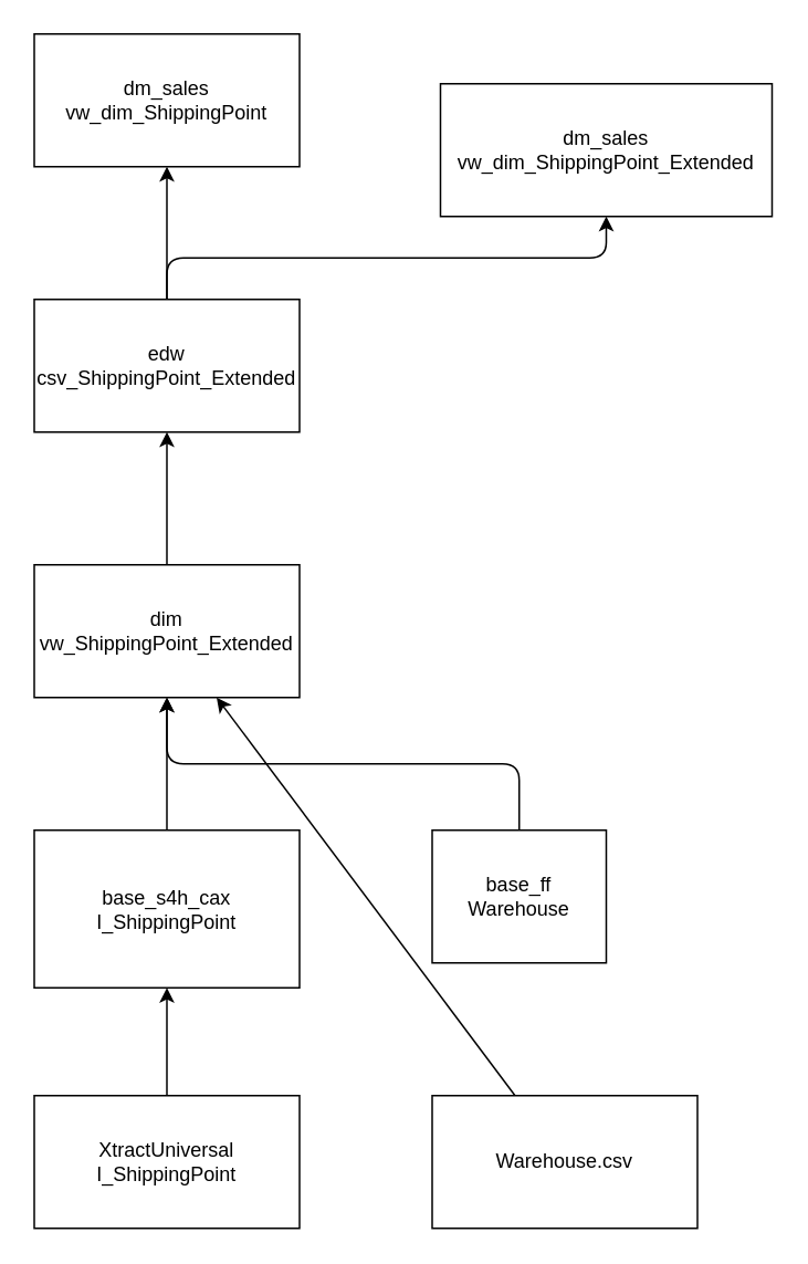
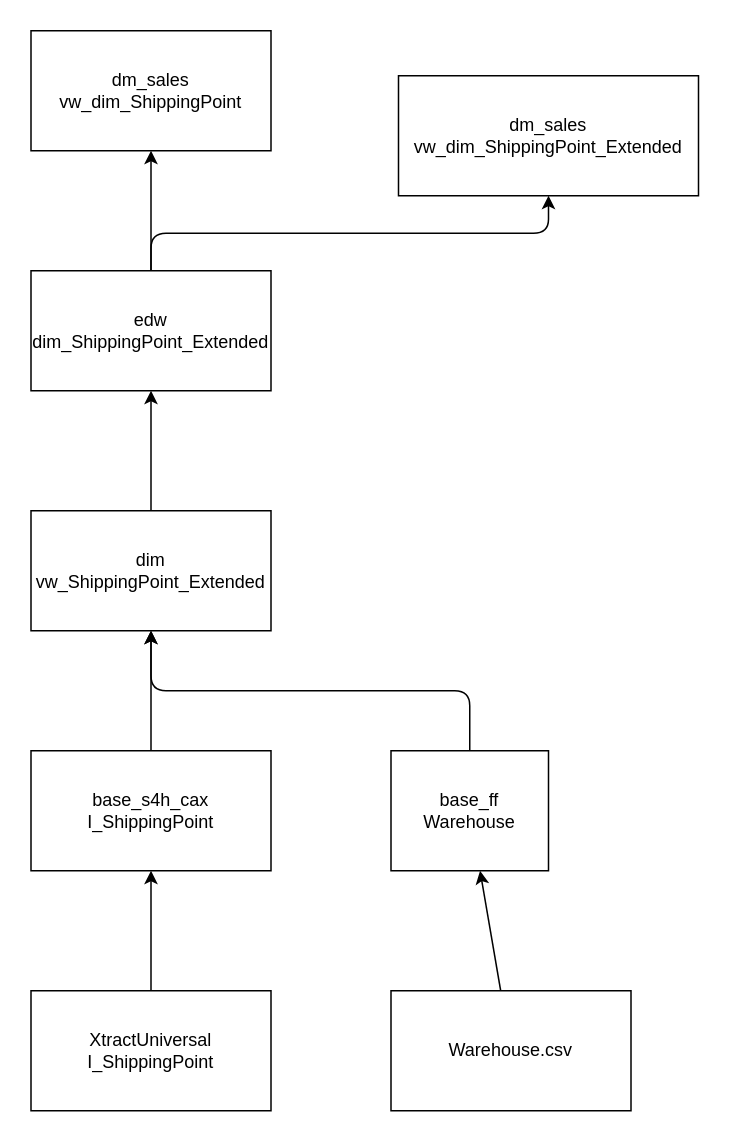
- <mxCell id="14" value="edw&lt;br&gt;csv_ShippingPoint_Extended" style="rounded=0;whiteSpace=wrap;html=1;" vertex="1" parent="1"><mxGeometry x="20" y="180" width="160" height="80" as="geometry" /></mxCell>
+ <mxCell id="14" value="edw&lt;br&gt;dim_ShippingPoint_Extended" style="rounded=0;whiteSpace=wrap;html=1;" vertex="1" parent="1"><mxGeometry x="20" y="180" width="160" height="80" as="geometry" /></mxCell>
- <mxCell id="8" value="" style="edgeStyle=none;html=1;" edge="1" parent="1" source="9" target="11"><mxGeometry relative="1" as="geometry" /></mxCell>
+ <mxCell id="8" value="" style="edgeStyle=none;html=1;" edge="1" parent="1" source="9" target="7"><mxGeometry relative="1" as="geometry" /></mxCell>
- <mxCell id="5" value="base_s4h_cax&lt;br&gt;I_ShippingPoint" style="rounded=0;whiteSpace=wrap;html=1;" vertex="1" parent="1"><mxGeometry x="20" y="500" width="160" height="95" as="geometry" /></mxCell>
+ <mxCell id="5" value="base_s4h_cax&lt;br&gt;I_ShippingPoint" style="rounded=0;whiteSpace=wrap;html=1;" vertex="1" parent="1"><mxGeometry x="20" y="500" width="160" height="80" as="geometry" /></mxCell>
